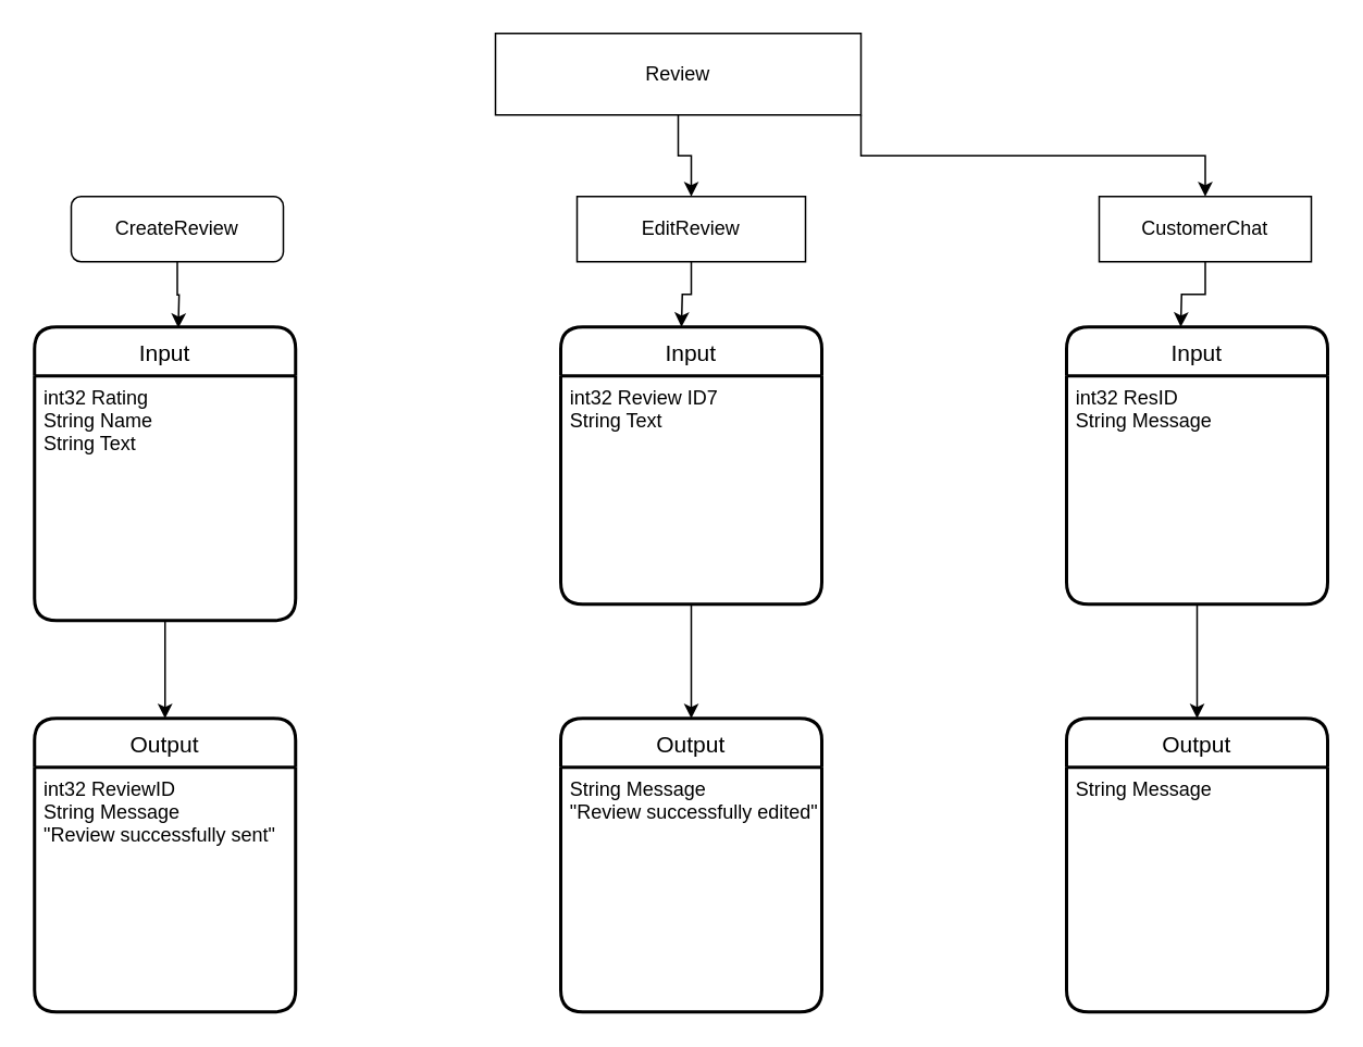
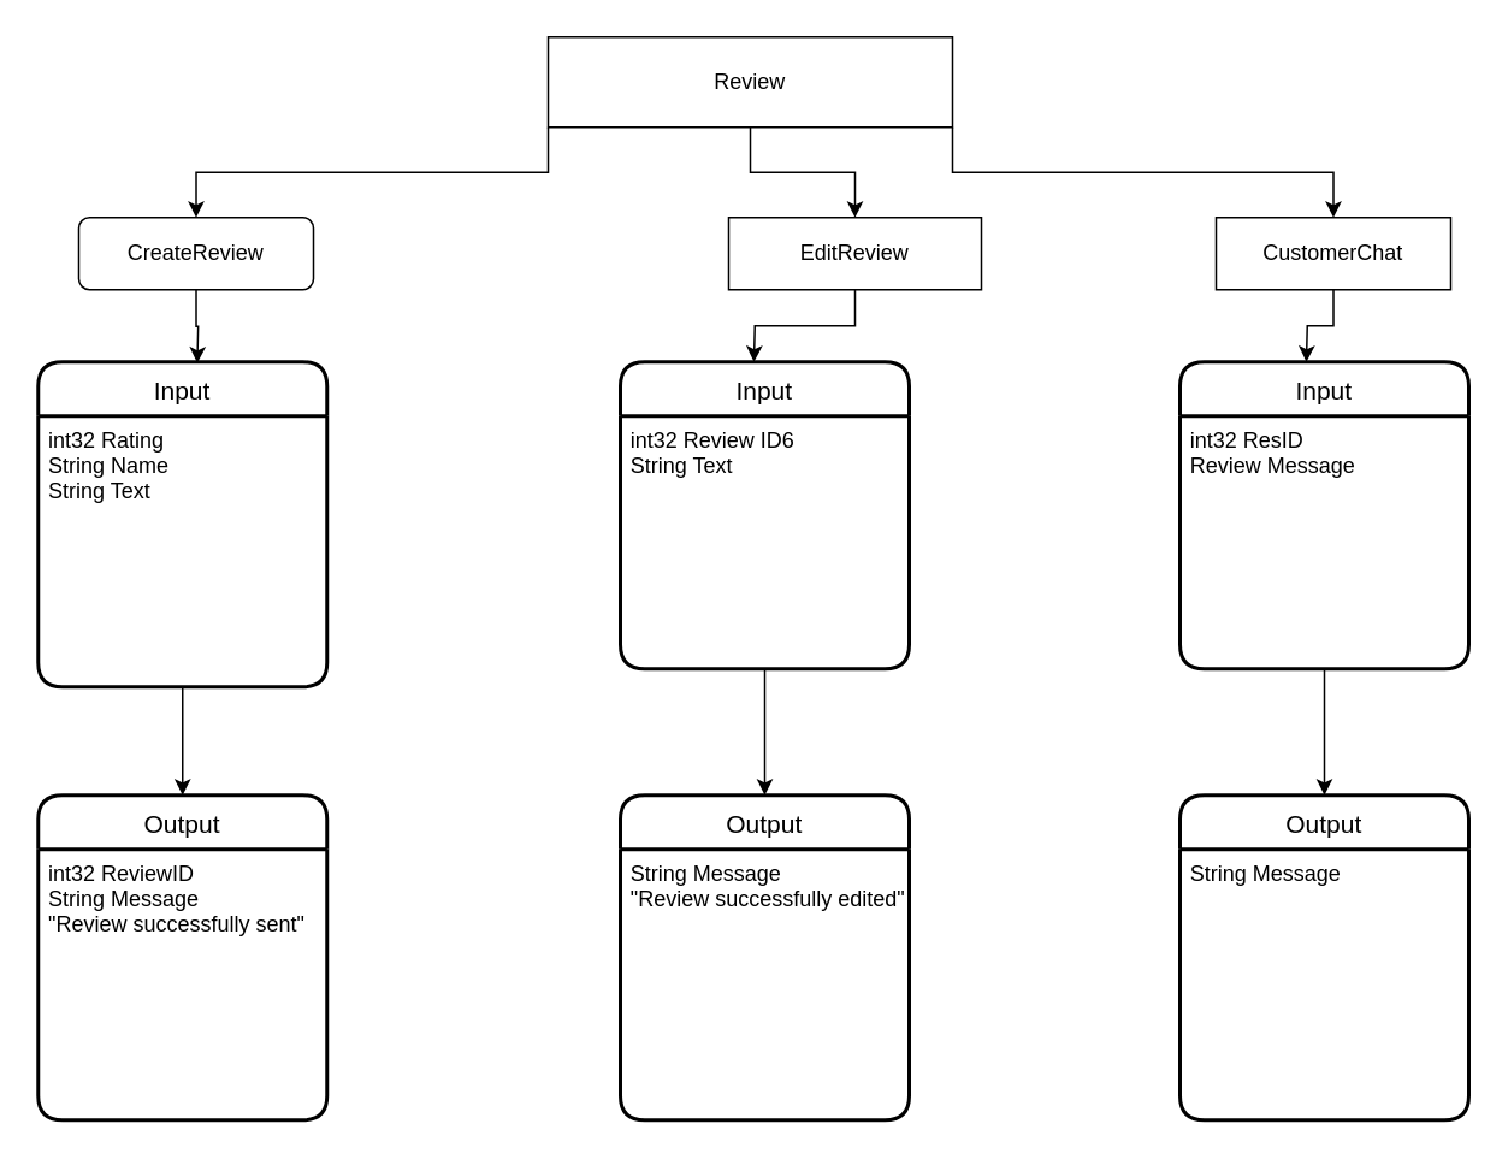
+ <mxCell id="8" style="edgeStyle=orthogonalEdgeStyle;rounded=0;orthogonalLoop=1;jettySize=auto;html=1;exitX=0;exitY=1;exitDx=0;exitDy=0;" edge="1" parent="1" source="11" target="3"><mxGeometry relative="1" as="geometry" /></mxCell>
- <mxCell id="5" value="EditReview" style="rounded=0;whiteSpace=wrap;html=1;" vertex="1" parent="1"><mxGeometry x="353" y="120" width="140" height="40" as="geometry" /></mxCell>
+ <mxCell id="5" value="EditReview" style="rounded=0;whiteSpace=wrap;html=1;" vertex="1" parent="1"><mxGeometry x="403" y="120" width="140" height="40" as="geometry" /></mxCell>
- <mxCell id="15" value="int32 Review ID7&#10;String Text" style="align=left;strokeColor=none;fillColor=none;spacingLeft=4;fontSize=12;verticalAlign=top;resizable=0;rotatable=0;part=1;" vertex="1" parent="14"><mxGeometry y="30" width="160" height="140" as="geometry" /></mxCell>
+ <mxCell id="15" value="int32 Review ID6&#10;String Text" style="align=left;strokeColor=none;fillColor=none;spacingLeft=4;fontSize=12;verticalAlign=top;resizable=0;rotatable=0;part=1;" vertex="1" parent="14"><mxGeometry y="30" width="160" height="140" as="geometry" /></mxCell>
- <mxCell id="17" value="int32 ResID&#10;String Message" style="align=left;strokeColor=none;fillColor=none;spacingLeft=4;fontSize=12;verticalAlign=top;resizable=0;rotatable=0;part=1;" vertex="1" parent="16"><mxGeometry y="30" width="160" height="140" as="geometry" /></mxCell>
+ <mxCell id="17" value="int32 ResID&#10;Review Message" style="align=left;strokeColor=none;fillColor=none;spacingLeft=4;fontSize=12;verticalAlign=top;resizable=0;rotatable=0;part=1;" vertex="1" parent="16"><mxGeometry y="30" width="160" height="140" as="geometry" /></mxCell>
